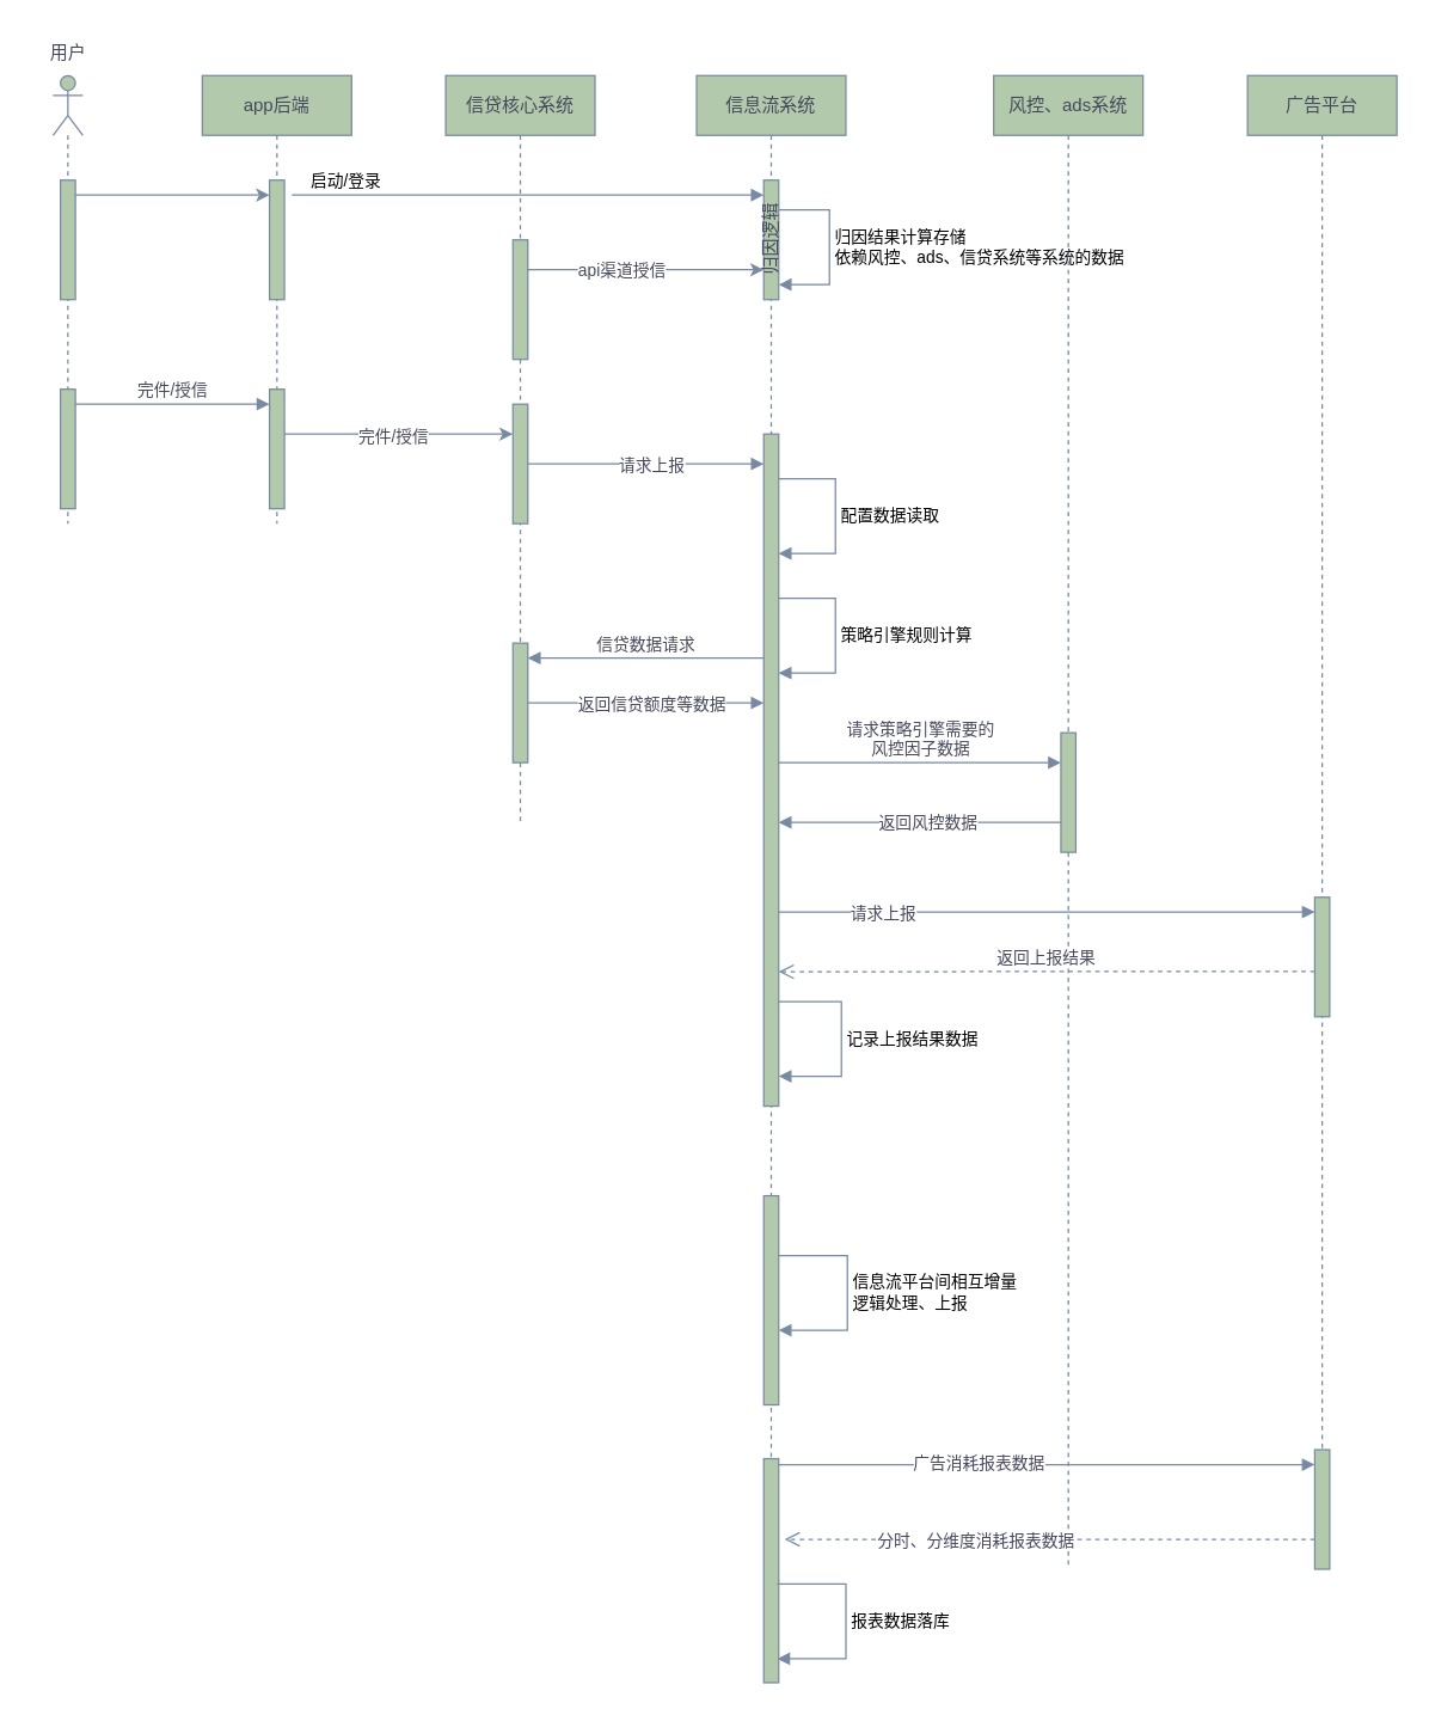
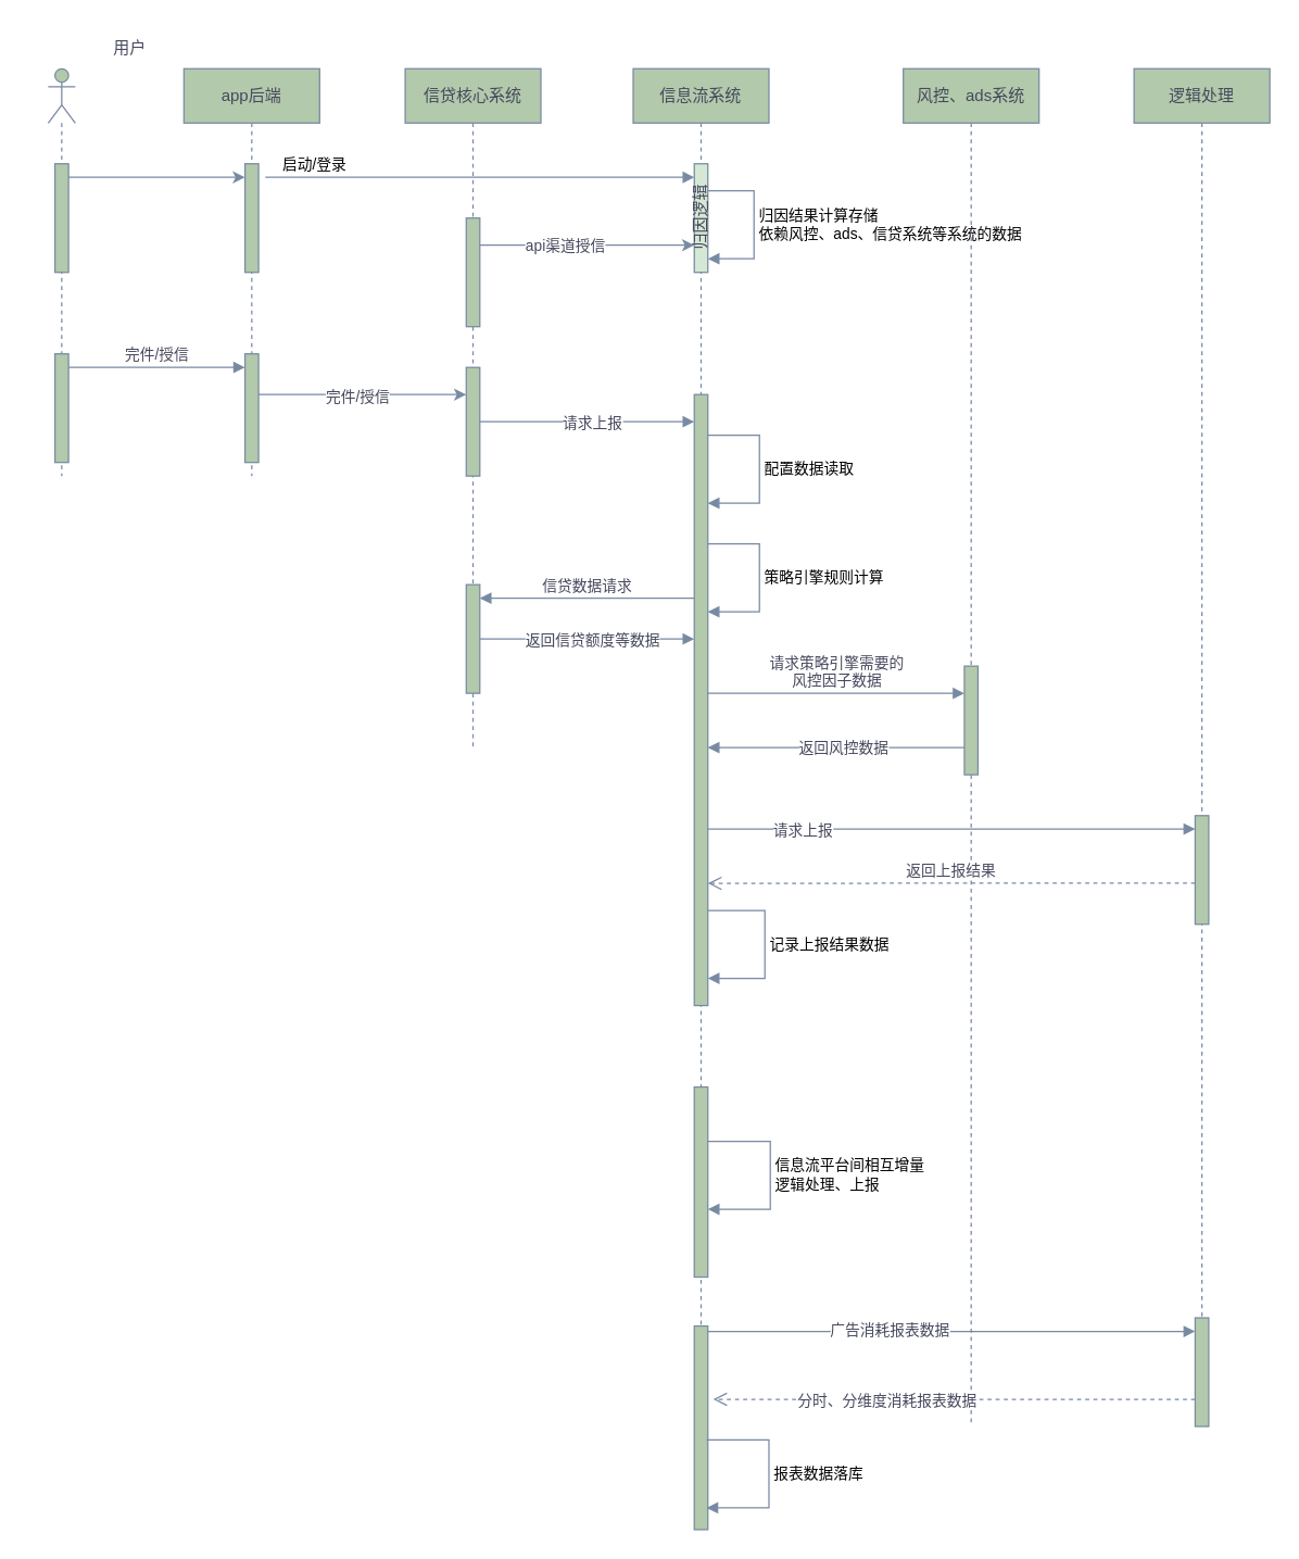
- <mxCell id="25" value="用户" style="text;html=1;align=center;verticalAlign=middle;resizable=0;points=[];autosize=1;strokeColor=none;fillColor=none;fontColor=#46495D;" vertex="1" parent="1"><mxGeometry x="20" y="20" width="50" height="30" as="geometry" /></mxCell>
+ <mxCell id="25" value="用户" style="text;html=1;align=center;verticalAlign=middle;resizable=0;points=[];autosize=1;strokeColor=none;fillColor=none;fontColor=#46495D;" vertex="1" parent="1"><mxGeometry x="70" y="20" width="50" height="30" as="geometry" /></mxCell>
- <mxCell id="31" value="广告平台" style="shape=umlLifeline;perimeter=lifelinePerimeter;whiteSpace=wrap;html=1;container=1;dropTarget=0;collapsible=0;recursiveResize=0;outlineConnect=0;portConstraint=eastwest;newEdgeStyle={&quot;edgeStyle&quot;:&quot;elbowEdgeStyle&quot;,&quot;elbow&quot;:&quot;vertical&quot;,&quot;curved&quot;:0,&quot;rounded&quot;:0};strokeColor=#788AA3;fontColor=#46495D;fillColor=#B2C9AB;" vertex="1" parent="1"><mxGeometry x="835" y="50" width="100" height="1000" as="geometry" /></mxCell>
+ <mxCell id="31" value="逻辑处理" style="shape=umlLifeline;perimeter=lifelinePerimeter;whiteSpace=wrap;html=1;container=1;dropTarget=0;collapsible=0;recursiveResize=0;outlineConnect=0;portConstraint=eastwest;newEdgeStyle={&quot;edgeStyle&quot;:&quot;elbowEdgeStyle&quot;,&quot;elbow&quot;:&quot;vertical&quot;,&quot;curved&quot;:0,&quot;rounded&quot;:0};strokeColor=#788AA3;fontColor=#46495D;fillColor=#B2C9AB;" vertex="1" parent="1"><mxGeometry x="835" y="50" width="100" height="1000" as="geometry" /></mxCell>
- <mxCell id="6" value="归因逻辑" style="html=1;points=[];perimeter=orthogonalPerimeter;outlineConnect=0;targetShapes=umlLifeline;portConstraint=eastwest;newEdgeStyle={&quot;edgeStyle&quot;:&quot;elbowEdgeStyle&quot;,&quot;elbow&quot;:&quot;vertical&quot;,&quot;curved&quot;:0,&quot;rounded&quot;:0};flipV=1;labelBackgroundColor=none;fillColor=#B2C9AB;strokeColor=#788AA3;fontColor=#46495D;horizontal=0;" vertex="1" parent="5"><mxGeometry x="45" y="70" width="10" height="80" as="geometry" /></mxCell>
+ <mxCell id="6" value="归因逻辑" style="html=1;points=[];perimeter=orthogonalPerimeter;outlineConnect=0;targetShapes=umlLifeline;portConstraint=eastwest;newEdgeStyle={&quot;edgeStyle&quot;:&quot;elbowEdgeStyle&quot;,&quot;elbow&quot;:&quot;vertical&quot;,&quot;curved&quot;:0,&quot;rounded&quot;:0};flipV=1;labelBackgroundColor=none;fillColor=#d5e8d4;strokeColor=#788AA3;fontColor=#46495D;horizontal=0;" vertex="1" parent="5"><mxGeometry x="45" y="70" width="10" height="80" as="geometry" /></mxCell>
